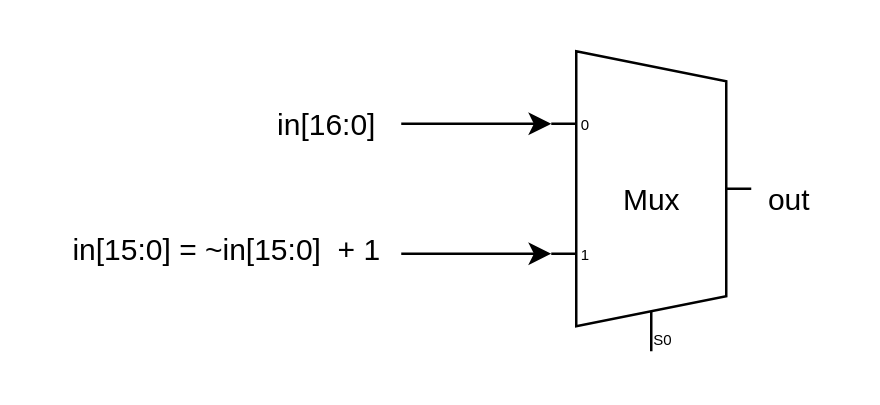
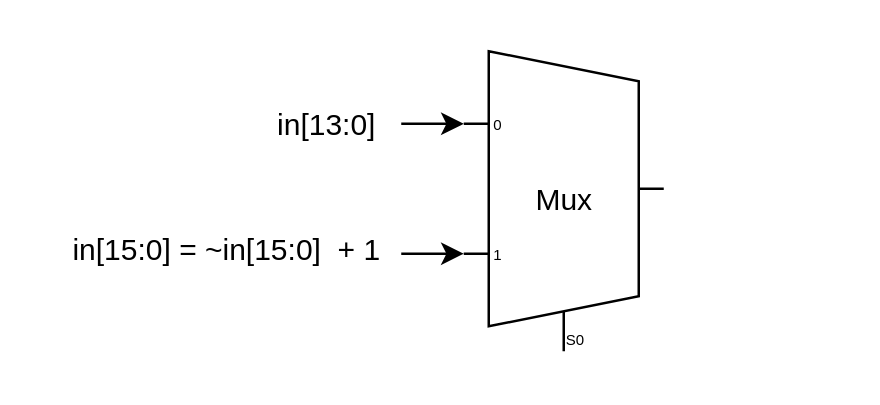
- <mxCell id="3" value="in[16:0]" style="text;html=1;align=center;verticalAlign=middle;resizable=0;points=[];autosize=1;strokeColor=none;fillColor=none;" vertex="1" parent="1"><mxGeometry x="100" y="40" width="60" height="20" as="geometry" /></mxCell>
+ <mxCell id="3" value="in[13:0]" style="text;html=1;align=center;verticalAlign=middle;resizable=0;points=[];autosize=1;strokeColor=none;fillColor=none;" vertex="1" parent="1"><mxGeometry x="100" y="40" width="60" height="20" as="geometry" /></mxCell>
- <mxCell id="4" value="Mux" style="shadow=0;dashed=0;align=center;html=1;strokeWidth=1;shape=mxgraph.electrical.abstract.mux2;" vertex="1" parent="1"><mxGeometry x="220" y="20" width="80" height="120" as="geometry" /></mxCell>
+ <mxCell id="4" value="Mux" style="shadow=0;dashed=0;align=center;html=1;strokeWidth=1;shape=mxgraph.electrical.abstract.mux2;" vertex="1" parent="1"><mxGeometry x="185" y="20" width="80" height="120" as="geometry" /></mxCell>
- <mxCell id="7" value="out" style="text;html=1;align=center;verticalAlign=middle;resizable=0;points=[];autosize=1;strokeColor=none;fillColor=none;" vertex="1" parent="1"><mxGeometry x="300" y="70" width="30" height="20" as="geometry" /></mxCell>
